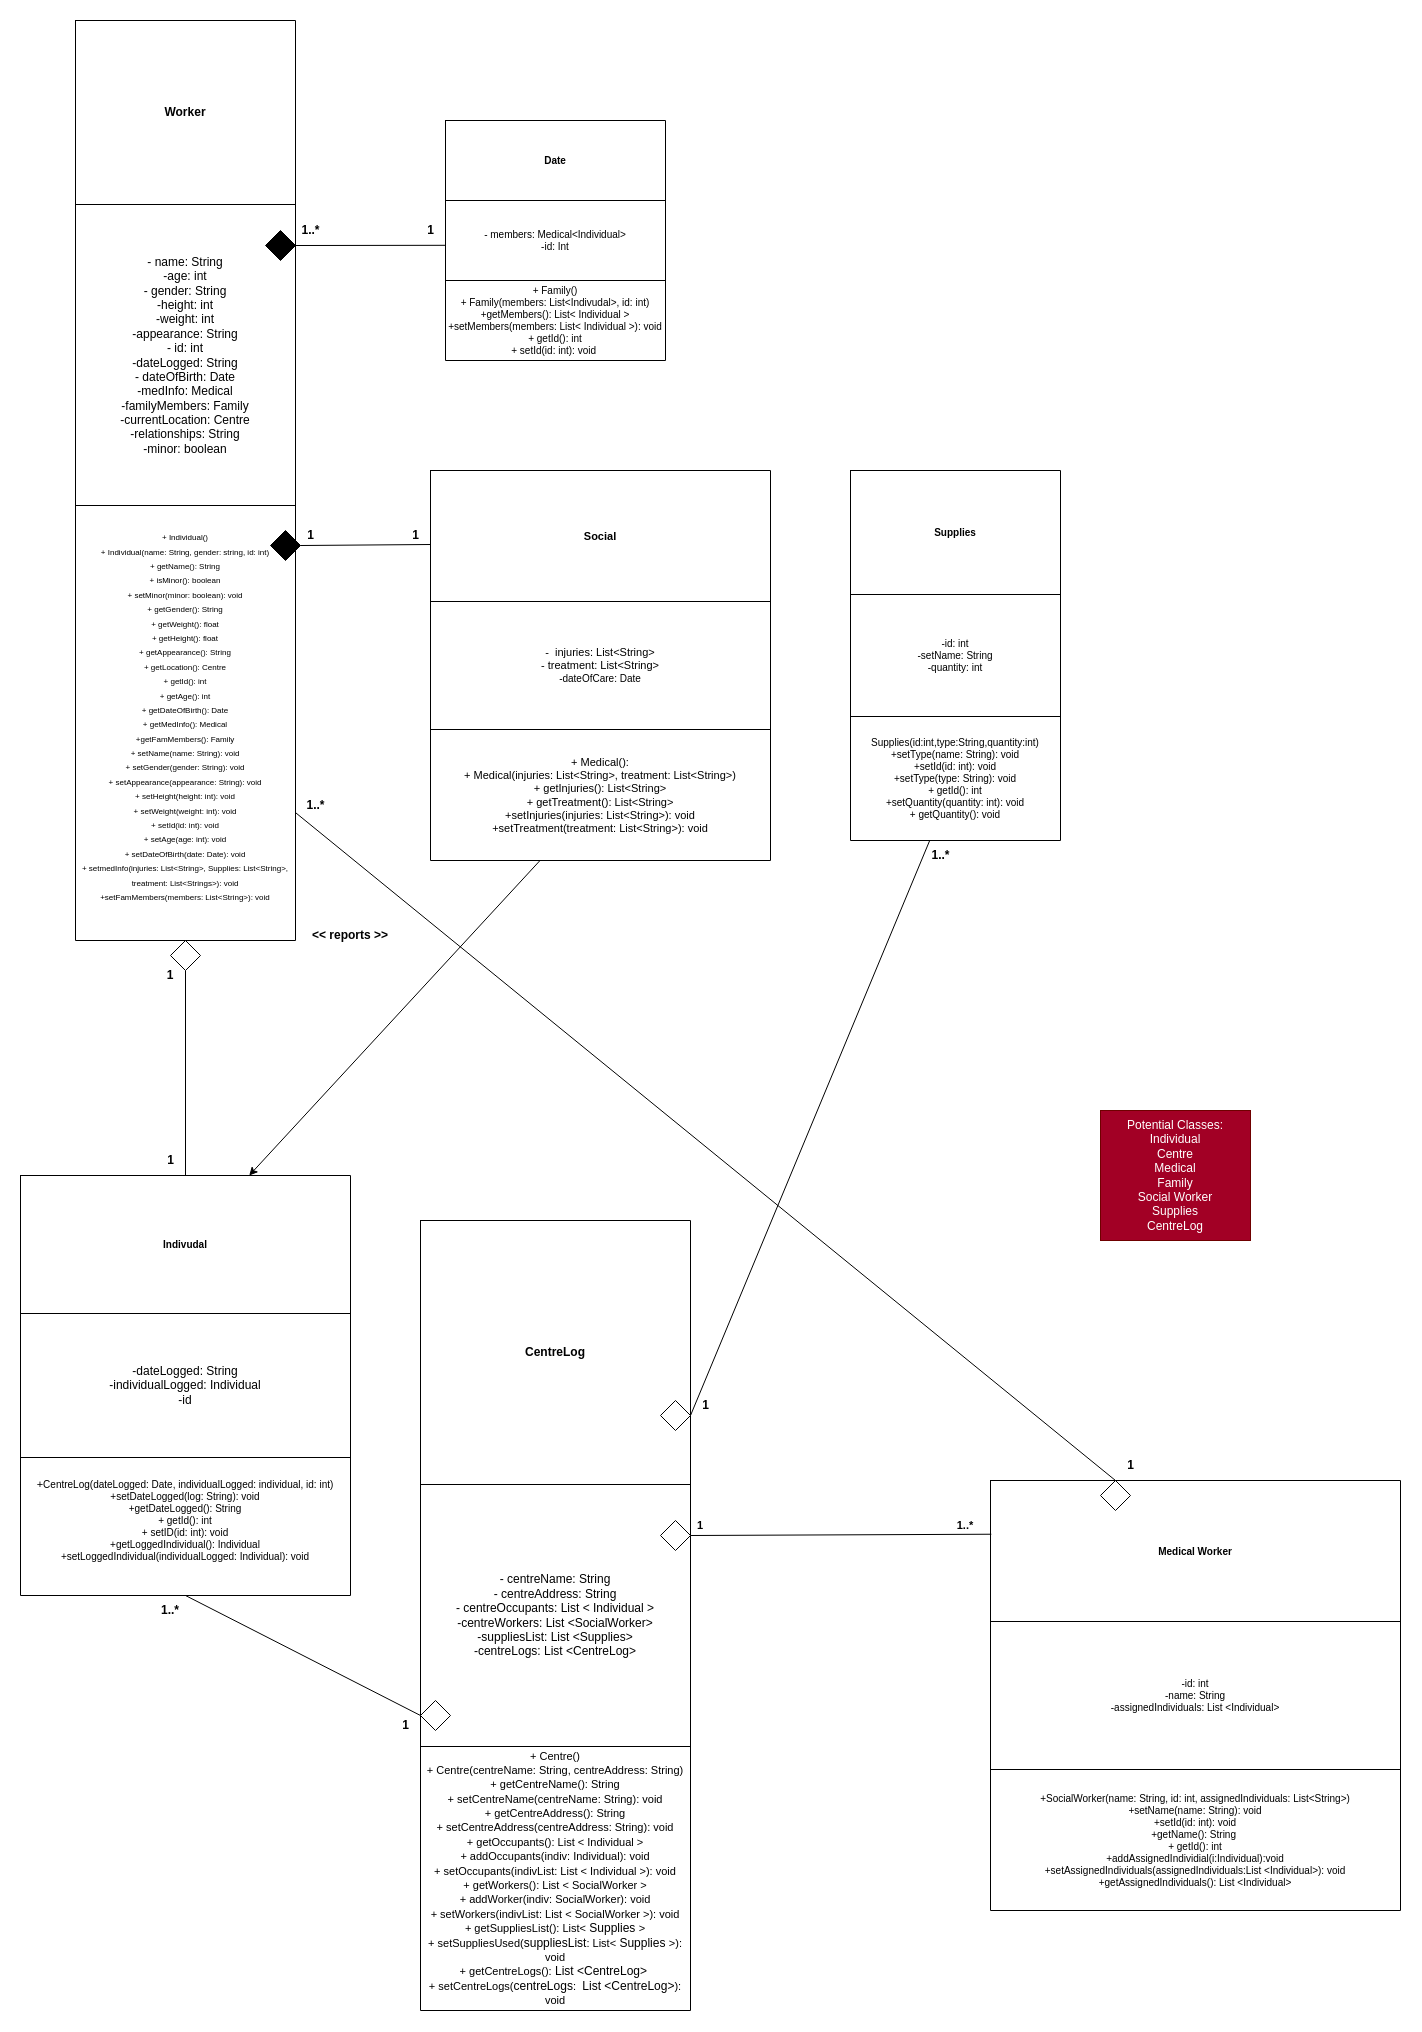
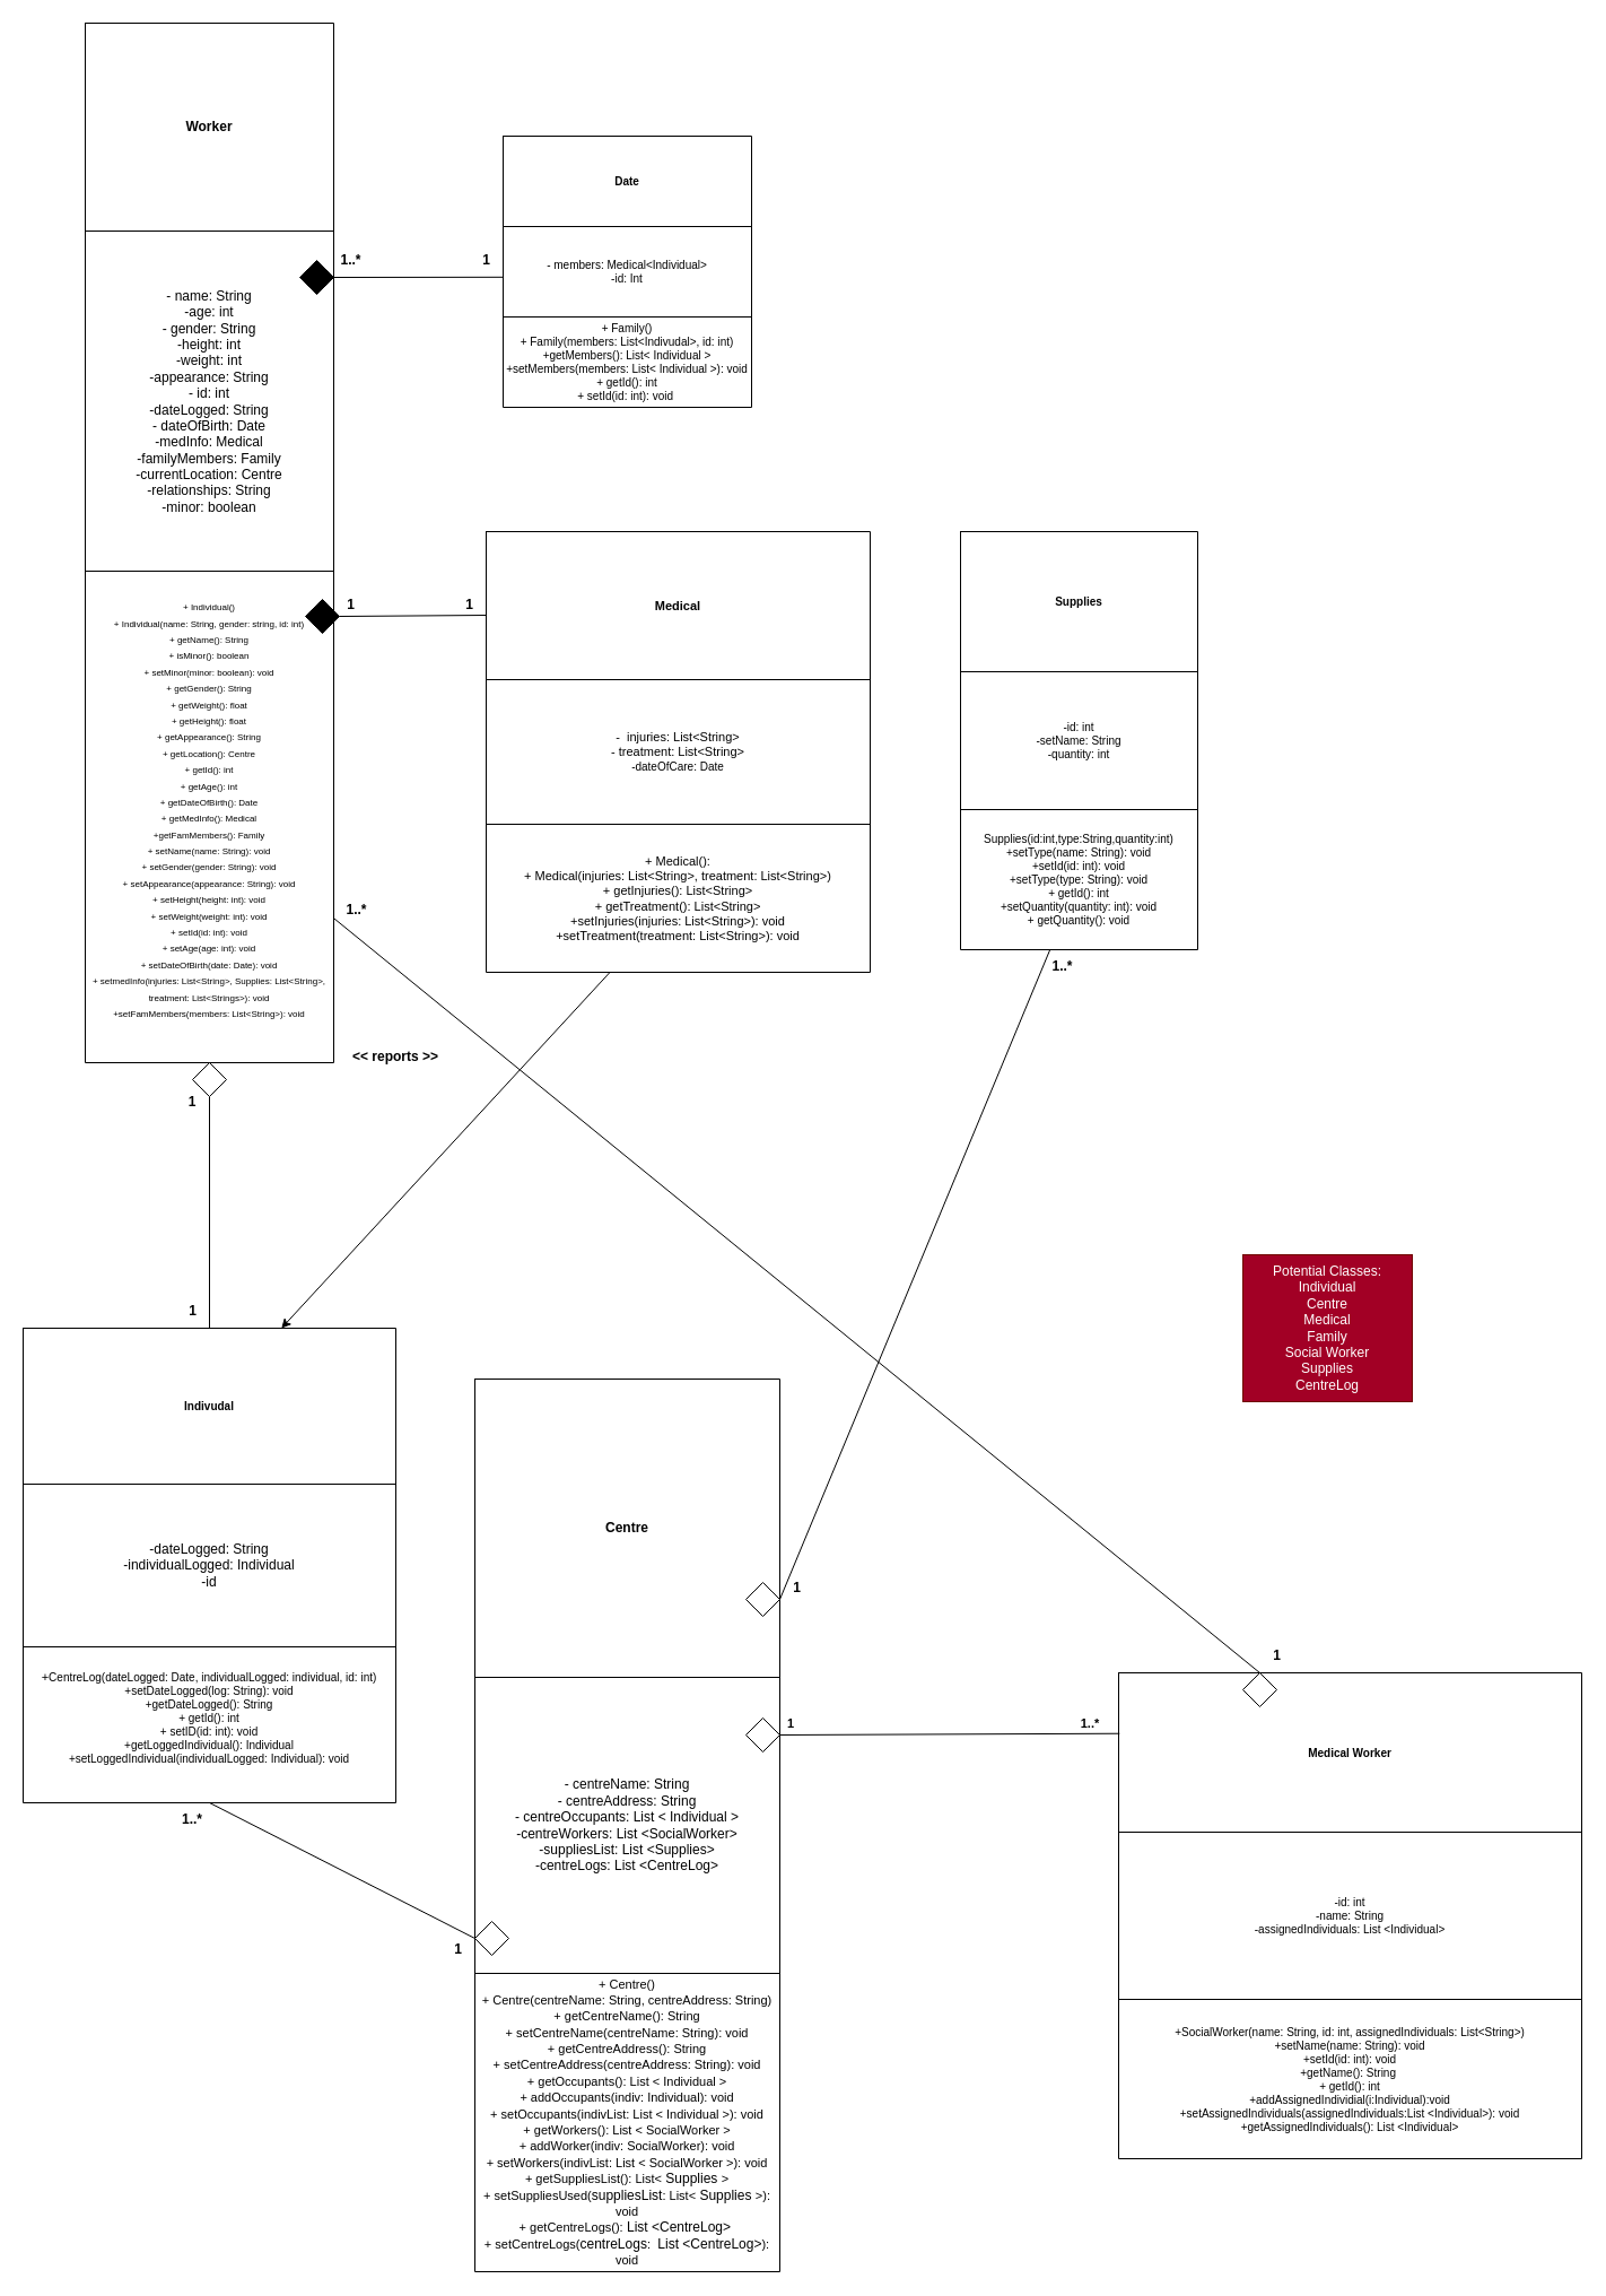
- <mxCell id="21" value="&lt;b&gt;Social&lt;/b&gt;" style="shape=partialRectangle;html=1;whiteSpace=wrap;connectable=0;overflow=hidden;fillColor=none;top=0;left=0;bottom=0;right=0;pointerEvents=1;fontSize=11;" parent="20" vertex="1"><mxGeometry width="340" height="131" as="geometry"><mxRectangle width="340" height="131" as="alternateBounds" /></mxGeometry></mxCell>
+ <mxCell id="21" value="&lt;b&gt;Medical&lt;/b&gt;" style="shape=partialRectangle;html=1;whiteSpace=wrap;connectable=0;overflow=hidden;fillColor=none;top=0;left=0;bottom=0;right=0;pointerEvents=1;fontSize=11;" parent="20" vertex="1"><mxGeometry width="340" height="131" as="geometry"><mxRectangle width="340" height="131" as="alternateBounds" /></mxGeometry></mxCell>
- <mxCell id="14" value="&lt;b&gt;CentreLog&lt;/b&gt;" style="shape=partialRectangle;html=1;whiteSpace=wrap;connectable=0;overflow=hidden;fillColor=none;top=0;left=0;bottom=0;right=0;pointerEvents=1;" parent="13" vertex="1"><mxGeometry width="270" height="264" as="geometry"><mxRectangle width="270" height="264" as="alternateBounds" /></mxGeometry></mxCell>
+ <mxCell id="14" value="&lt;b&gt;Centre&lt;/b&gt;" style="shape=partialRectangle;html=1;whiteSpace=wrap;connectable=0;overflow=hidden;fillColor=none;top=0;left=0;bottom=0;right=0;pointerEvents=1;" parent="13" vertex="1"><mxGeometry width="270" height="264" as="geometry"><mxRectangle width="270" height="264" as="alternateBounds" /></mxGeometry></mxCell>
